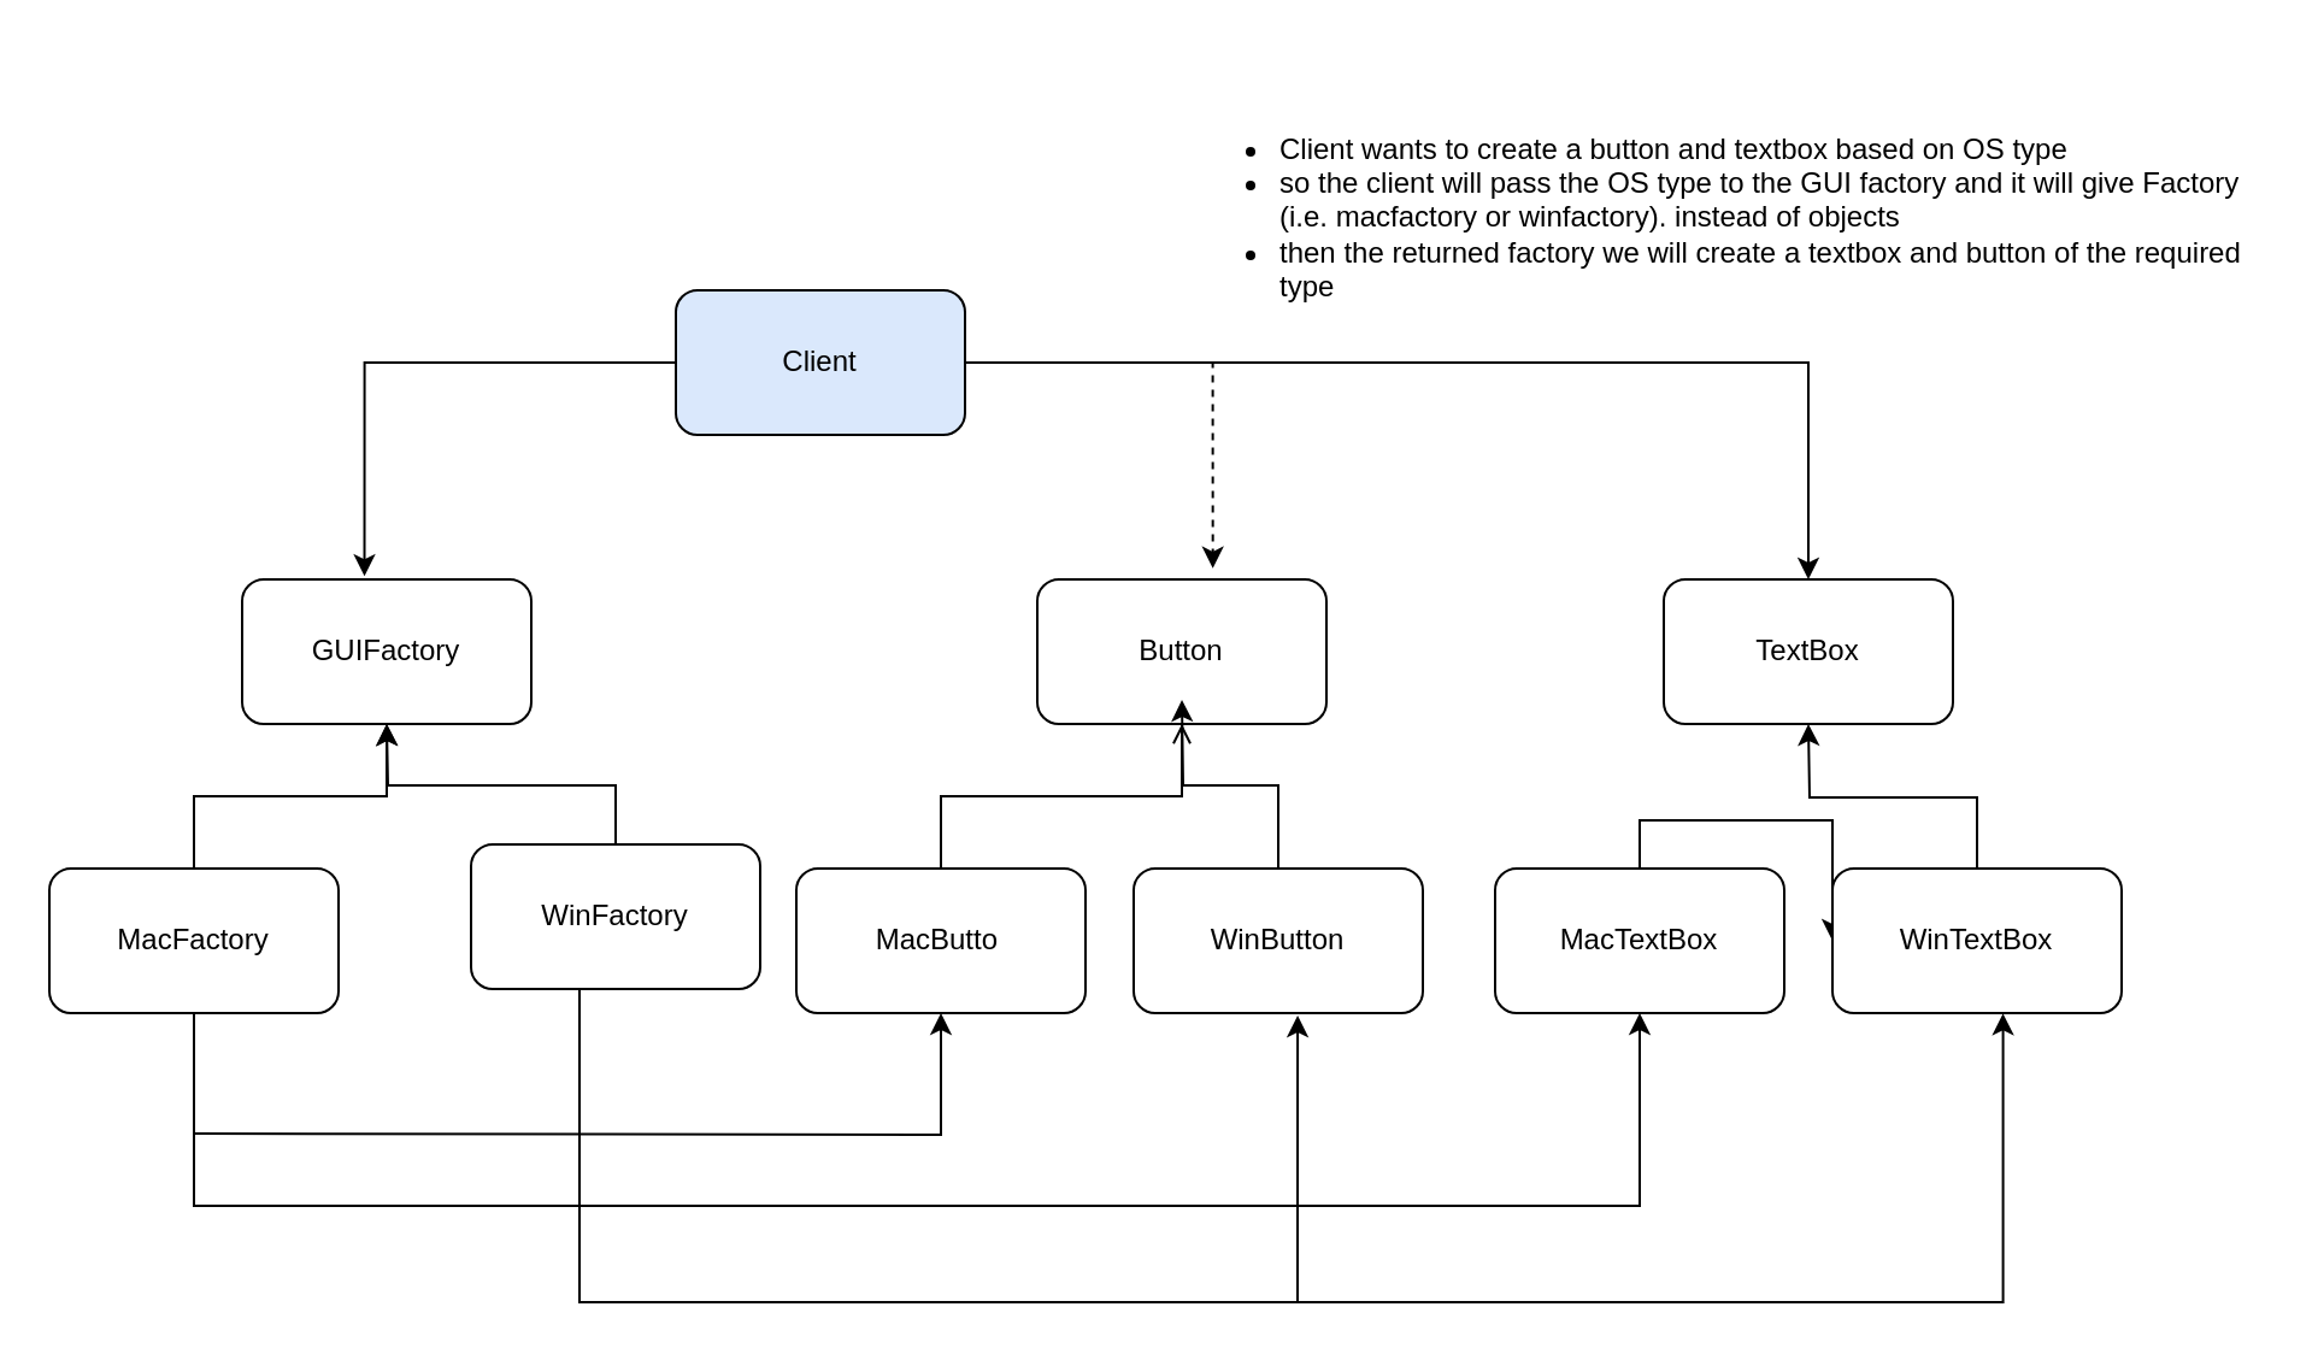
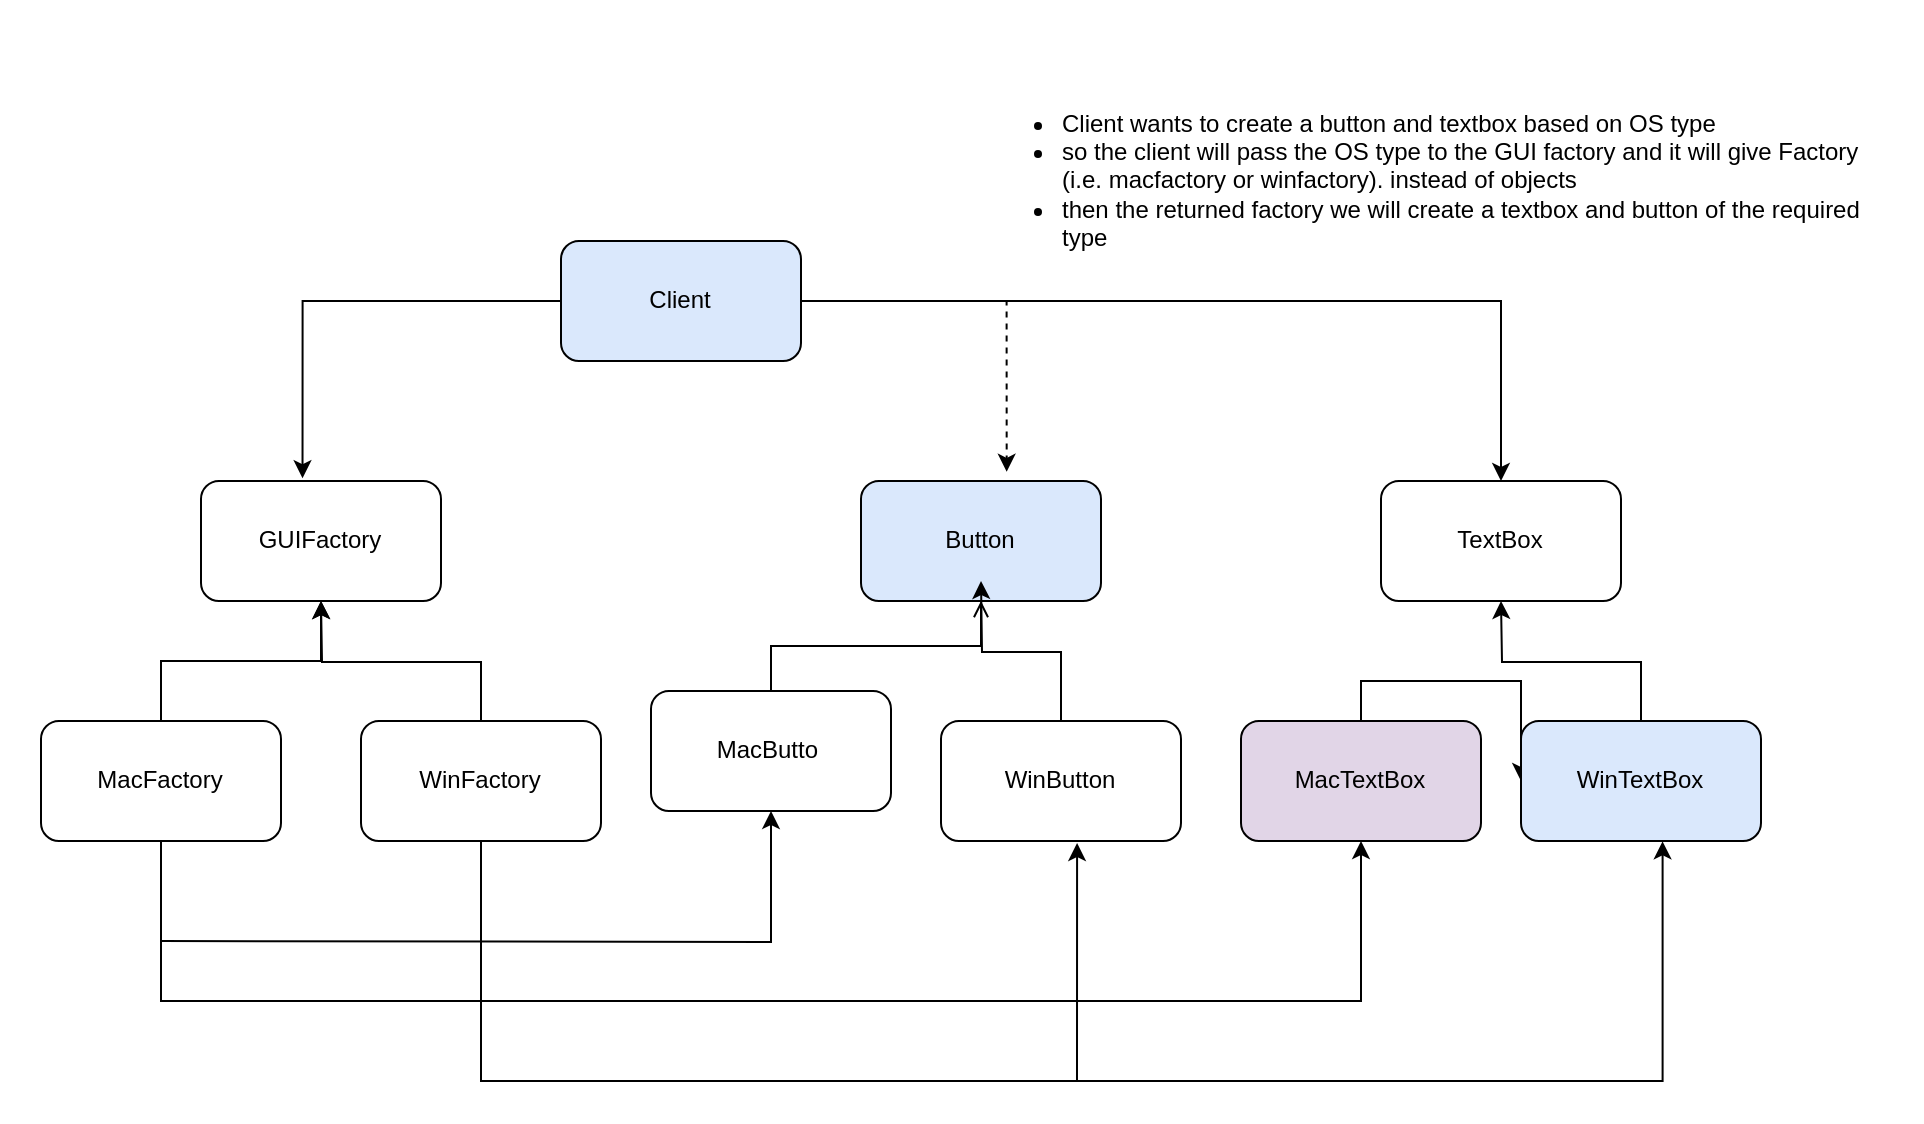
- <mxCell id="11" value="Button" style="rounded=1;whiteSpace=wrap;html=1;" parent="1" vertex="1"><mxGeometry x="430" y="240" width="120" height="60" as="geometry" /></mxCell>
+ <mxCell id="11" value="Button" style="rounded=1;whiteSpace=wrap;html=1;fillColor=#dae8fc;" parent="1" vertex="1"><mxGeometry x="430" y="240" width="120" height="60" as="geometry" /></mxCell>
- <mxCell id="10" value="WinFactory" style="rounded=1;whiteSpace=wrap;html=1;" parent="1" vertex="1"><mxGeometry x="195" y="350" width="120" height="60" as="geometry" /></mxCell>
+ <mxCell id="10" value="WinFactory" style="rounded=1;whiteSpace=wrap;html=1;" parent="1" vertex="1"><mxGeometry x="180" y="360" width="120" height="60" as="geometry" /></mxCell>
- <mxCell id="13" value="MacButto&lt;span style=&quot;white-space: pre;&quot;&gt;&#09;&lt;/span&gt;" style="rounded=1;whiteSpace=wrap;html=1;" parent="1" vertex="1"><mxGeometry x="330" y="360" width="120" height="60" as="geometry" /></mxCell>
+ <mxCell id="13" value="MacButto&lt;span style=&quot;white-space: pre;&quot;&gt;&#09;&lt;/span&gt;" style="rounded=1;whiteSpace=wrap;html=1;" parent="1" vertex="1"><mxGeometry x="325" y="345" width="120" height="60" as="geometry" /></mxCell>
- <mxCell id="18" value="MacTextBox" style="rounded=1;whiteSpace=wrap;html=1;" parent="1" vertex="1"><mxGeometry x="620" y="360" width="120" height="60" as="geometry" /></mxCell>
+ <mxCell id="18" value="MacTextBox" style="rounded=1;whiteSpace=wrap;html=1;fillColor=#e1d5e7;" parent="1" vertex="1"><mxGeometry x="620" y="360" width="120" height="60" as="geometry" /></mxCell>
- <mxCell id="20" value="WinTextBox" style="rounded=1;whiteSpace=wrap;html=1;" parent="1" vertex="1"><mxGeometry x="760" y="360" width="120" height="60" as="geometry" /></mxCell>
+ <mxCell id="20" value="WinTextBox" style="rounded=1;whiteSpace=wrap;html=1;fillColor=#dae8fc;" parent="1" vertex="1"><mxGeometry x="760" y="360" width="120" height="60" as="geometry" /></mxCell>
